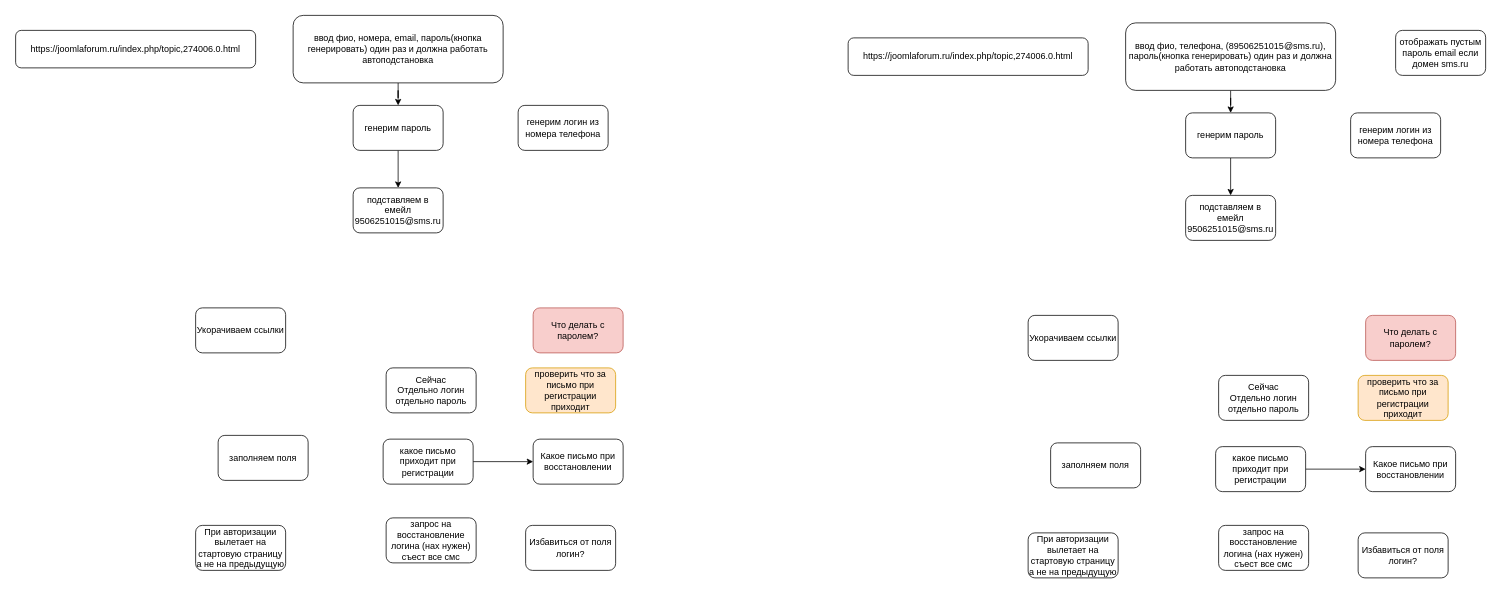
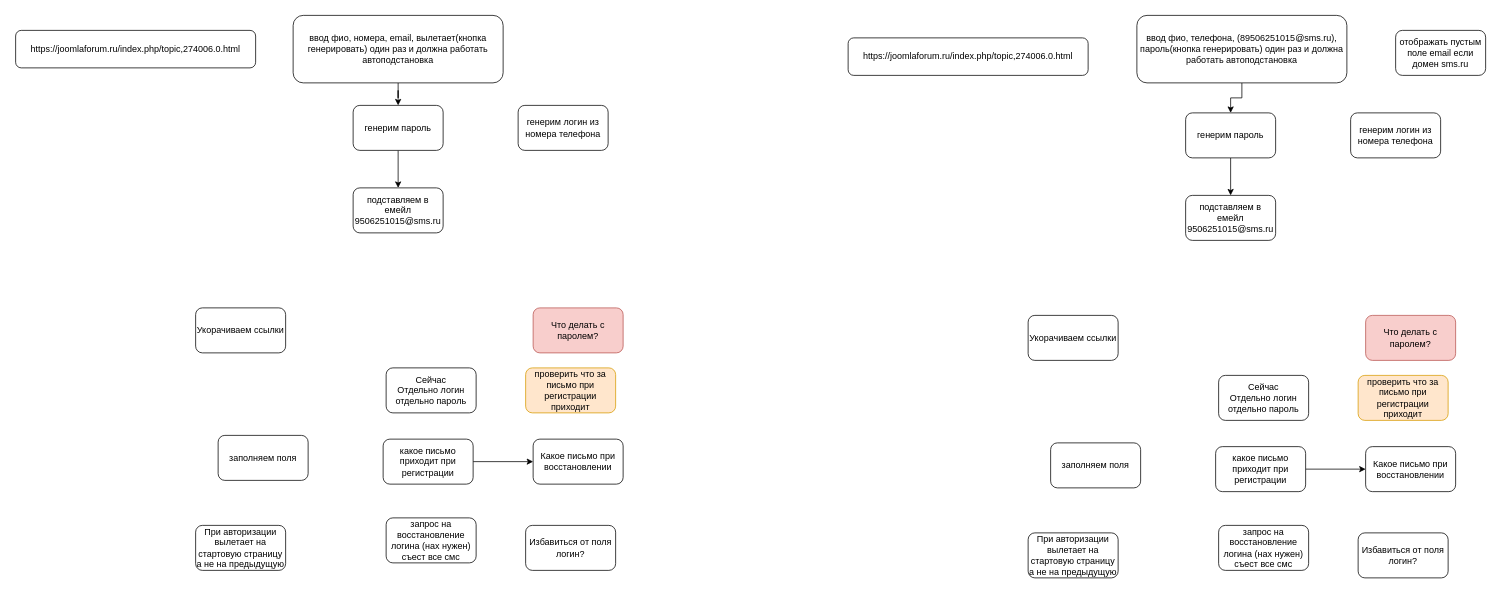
- <mxCell id="3" value="ввод фио, номера, email, пароль(кнопка генерировать) один раз и должна работать автоподстановка" style="rounded=1;whiteSpace=wrap;html=1;" parent="1" vertex="1"><mxGeometry x="390" y="20" width="280" height="90" as="geometry" /></mxCell>
+ <mxCell id="3" value="ввод фио, номера, email, вылетает(кнопка генерировать) один раз и должна работать автоподстановка" style="rounded=1;whiteSpace=wrap;html=1;" parent="1" vertex="1"><mxGeometry x="390" y="20" width="280" height="90" as="geometry" /></mxCell>
- <mxCell id="38" value="отображать пустым пароль email если домен sms.ru" style="rounded=1;whiteSpace=wrap;html=1;" vertex="1" parent="1"><mxGeometry x="1860" y="40" width="120" height="60" as="geometry" /></mxCell>
+ <mxCell id="38" value="отображать пустым поле email если домен sms.ru" style="rounded=1;whiteSpace=wrap;html=1;" vertex="1" parent="1"><mxGeometry x="1860" y="40" width="120" height="60" as="geometry" /></mxCell>
- <mxCell id="21" value="ввод фио, телефона, (89506251015@sms.ru), пароль(кнопка генерировать) один раз и должна работать автоподстановка" style="rounded=1;whiteSpace=wrap;html=1;" vertex="1" parent="1"><mxGeometry x="1500" y="30" width="280" height="90" as="geometry" /></mxCell>
+ <mxCell id="21" value="ввод фио, телефона, (89506251015@sms.ru), пароль(кнопка генерировать) один раз и должна работать автоподстановка" style="rounded=1;whiteSpace=wrap;html=1;" vertex="1" parent="1"><mxGeometry x="1515" y="20" width="280" height="90" as="geometry" /></mxCell>
